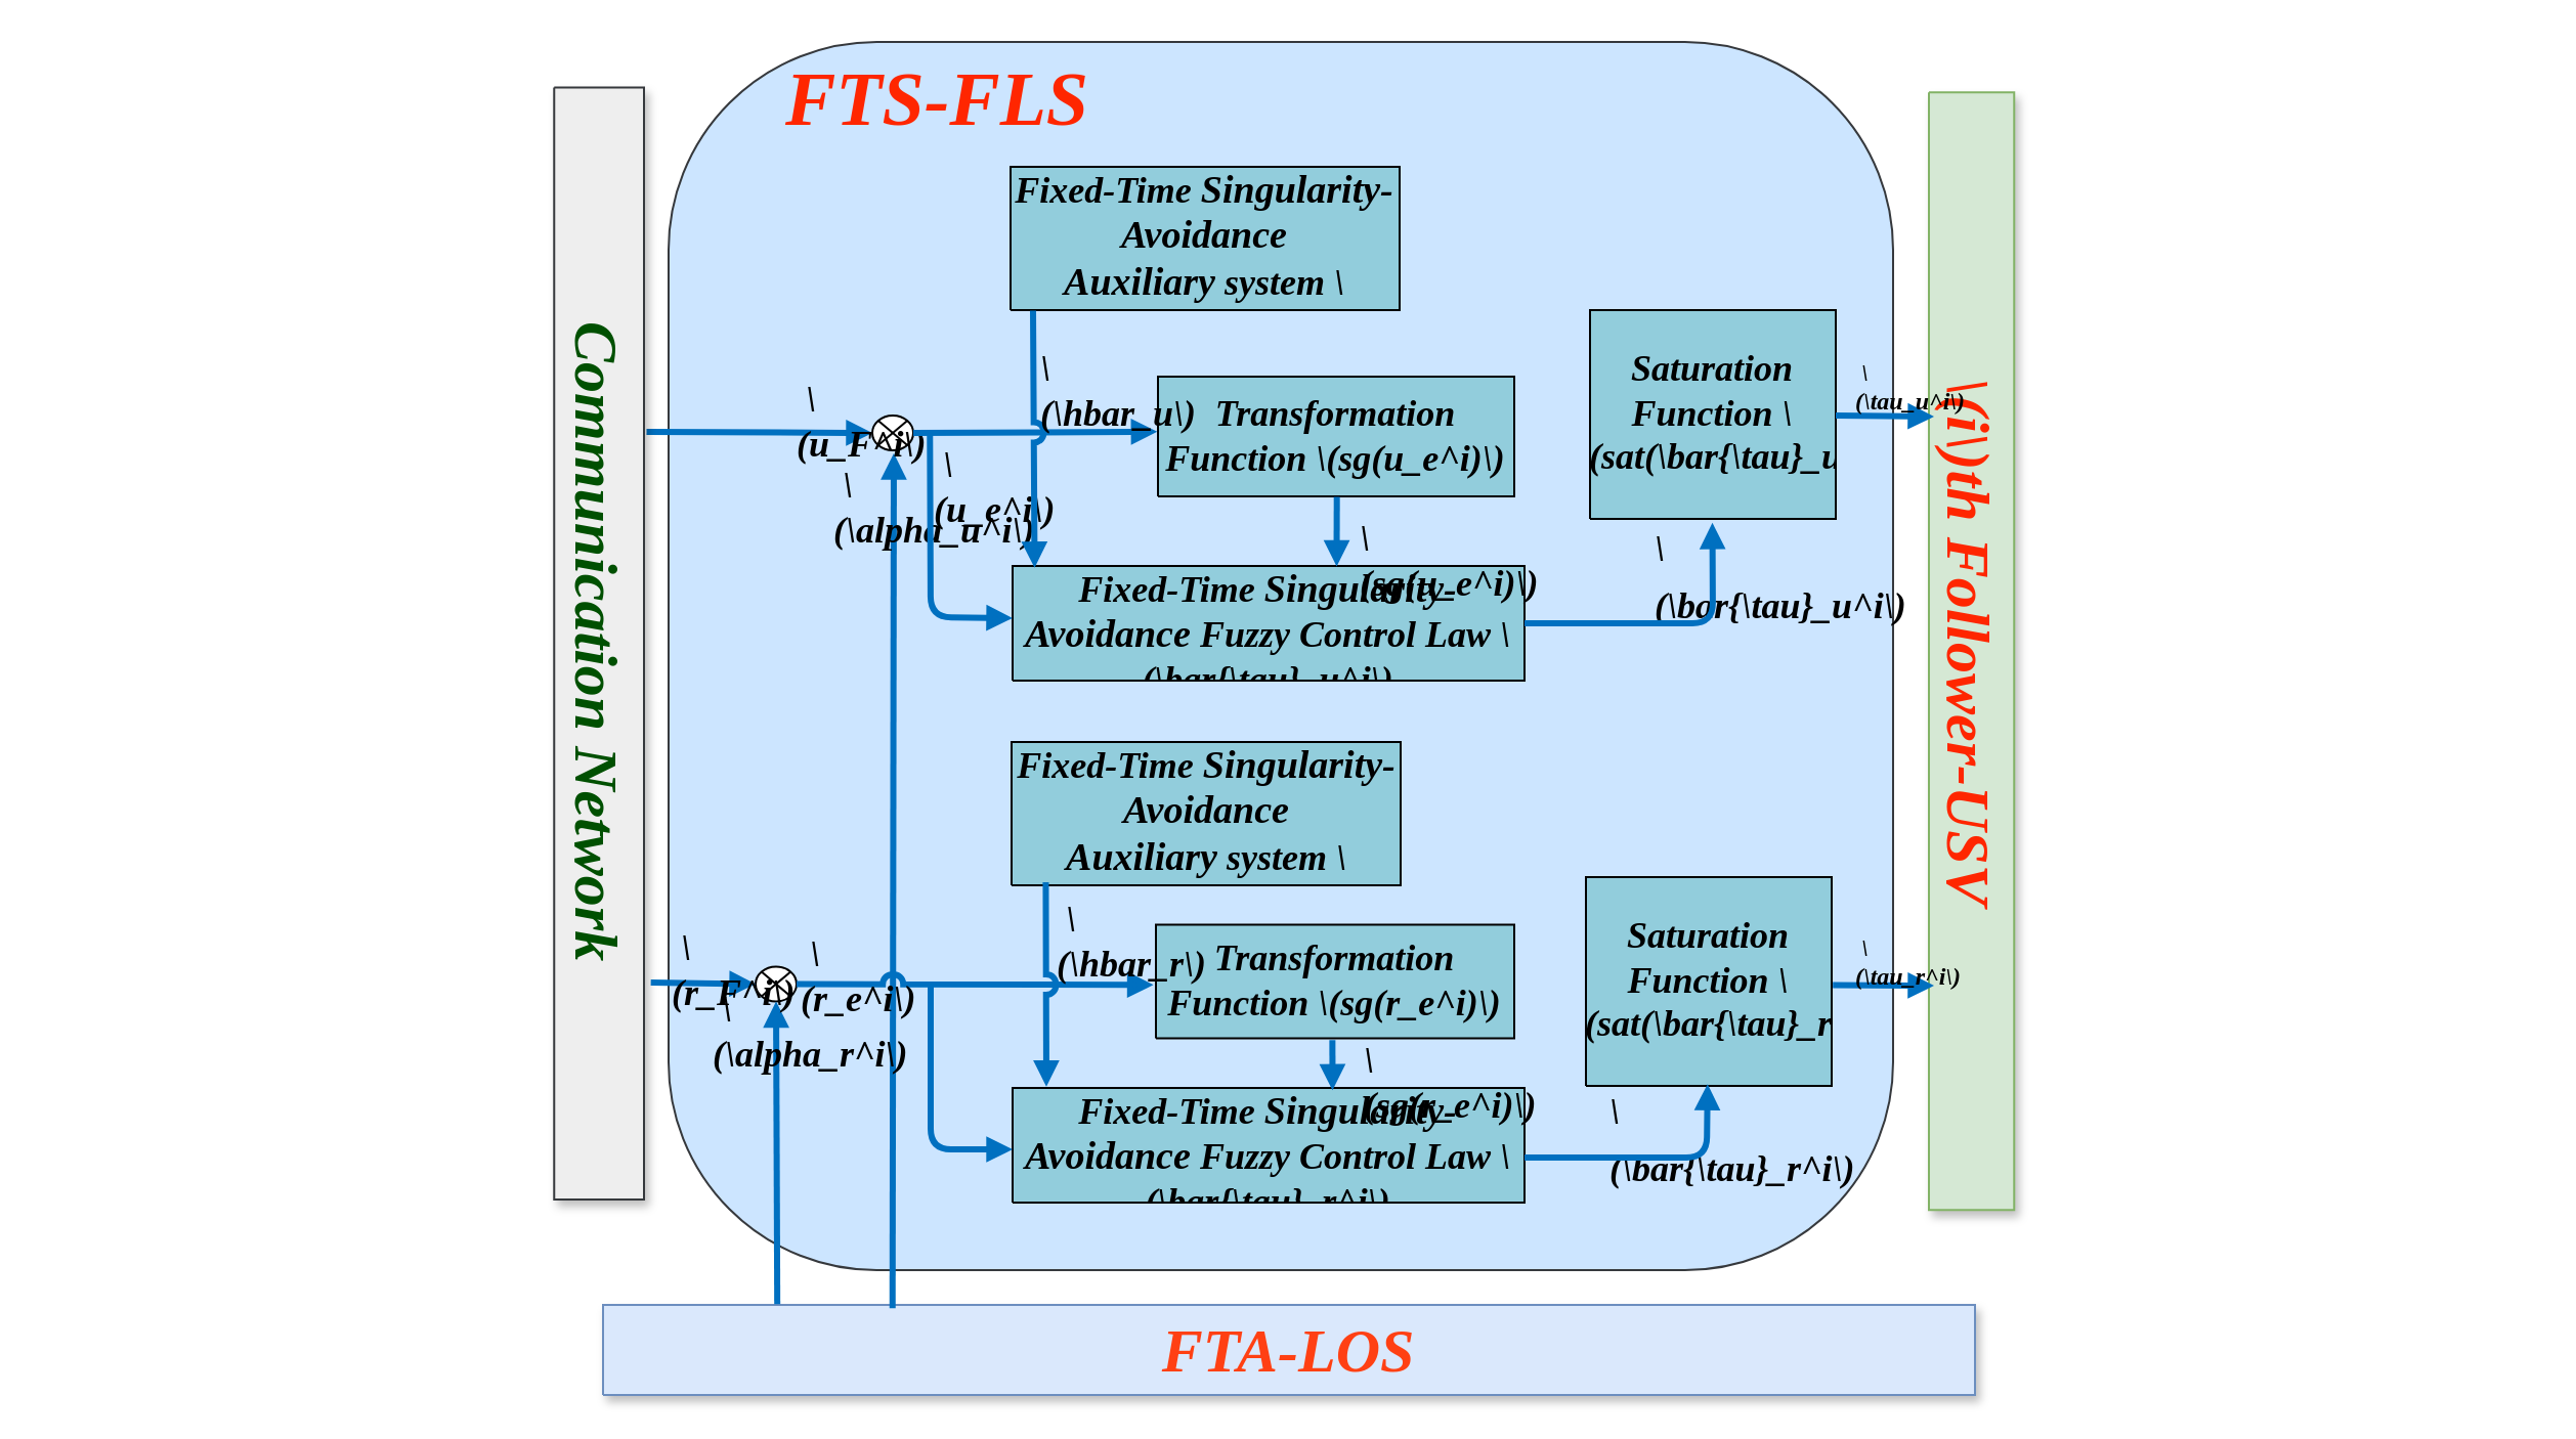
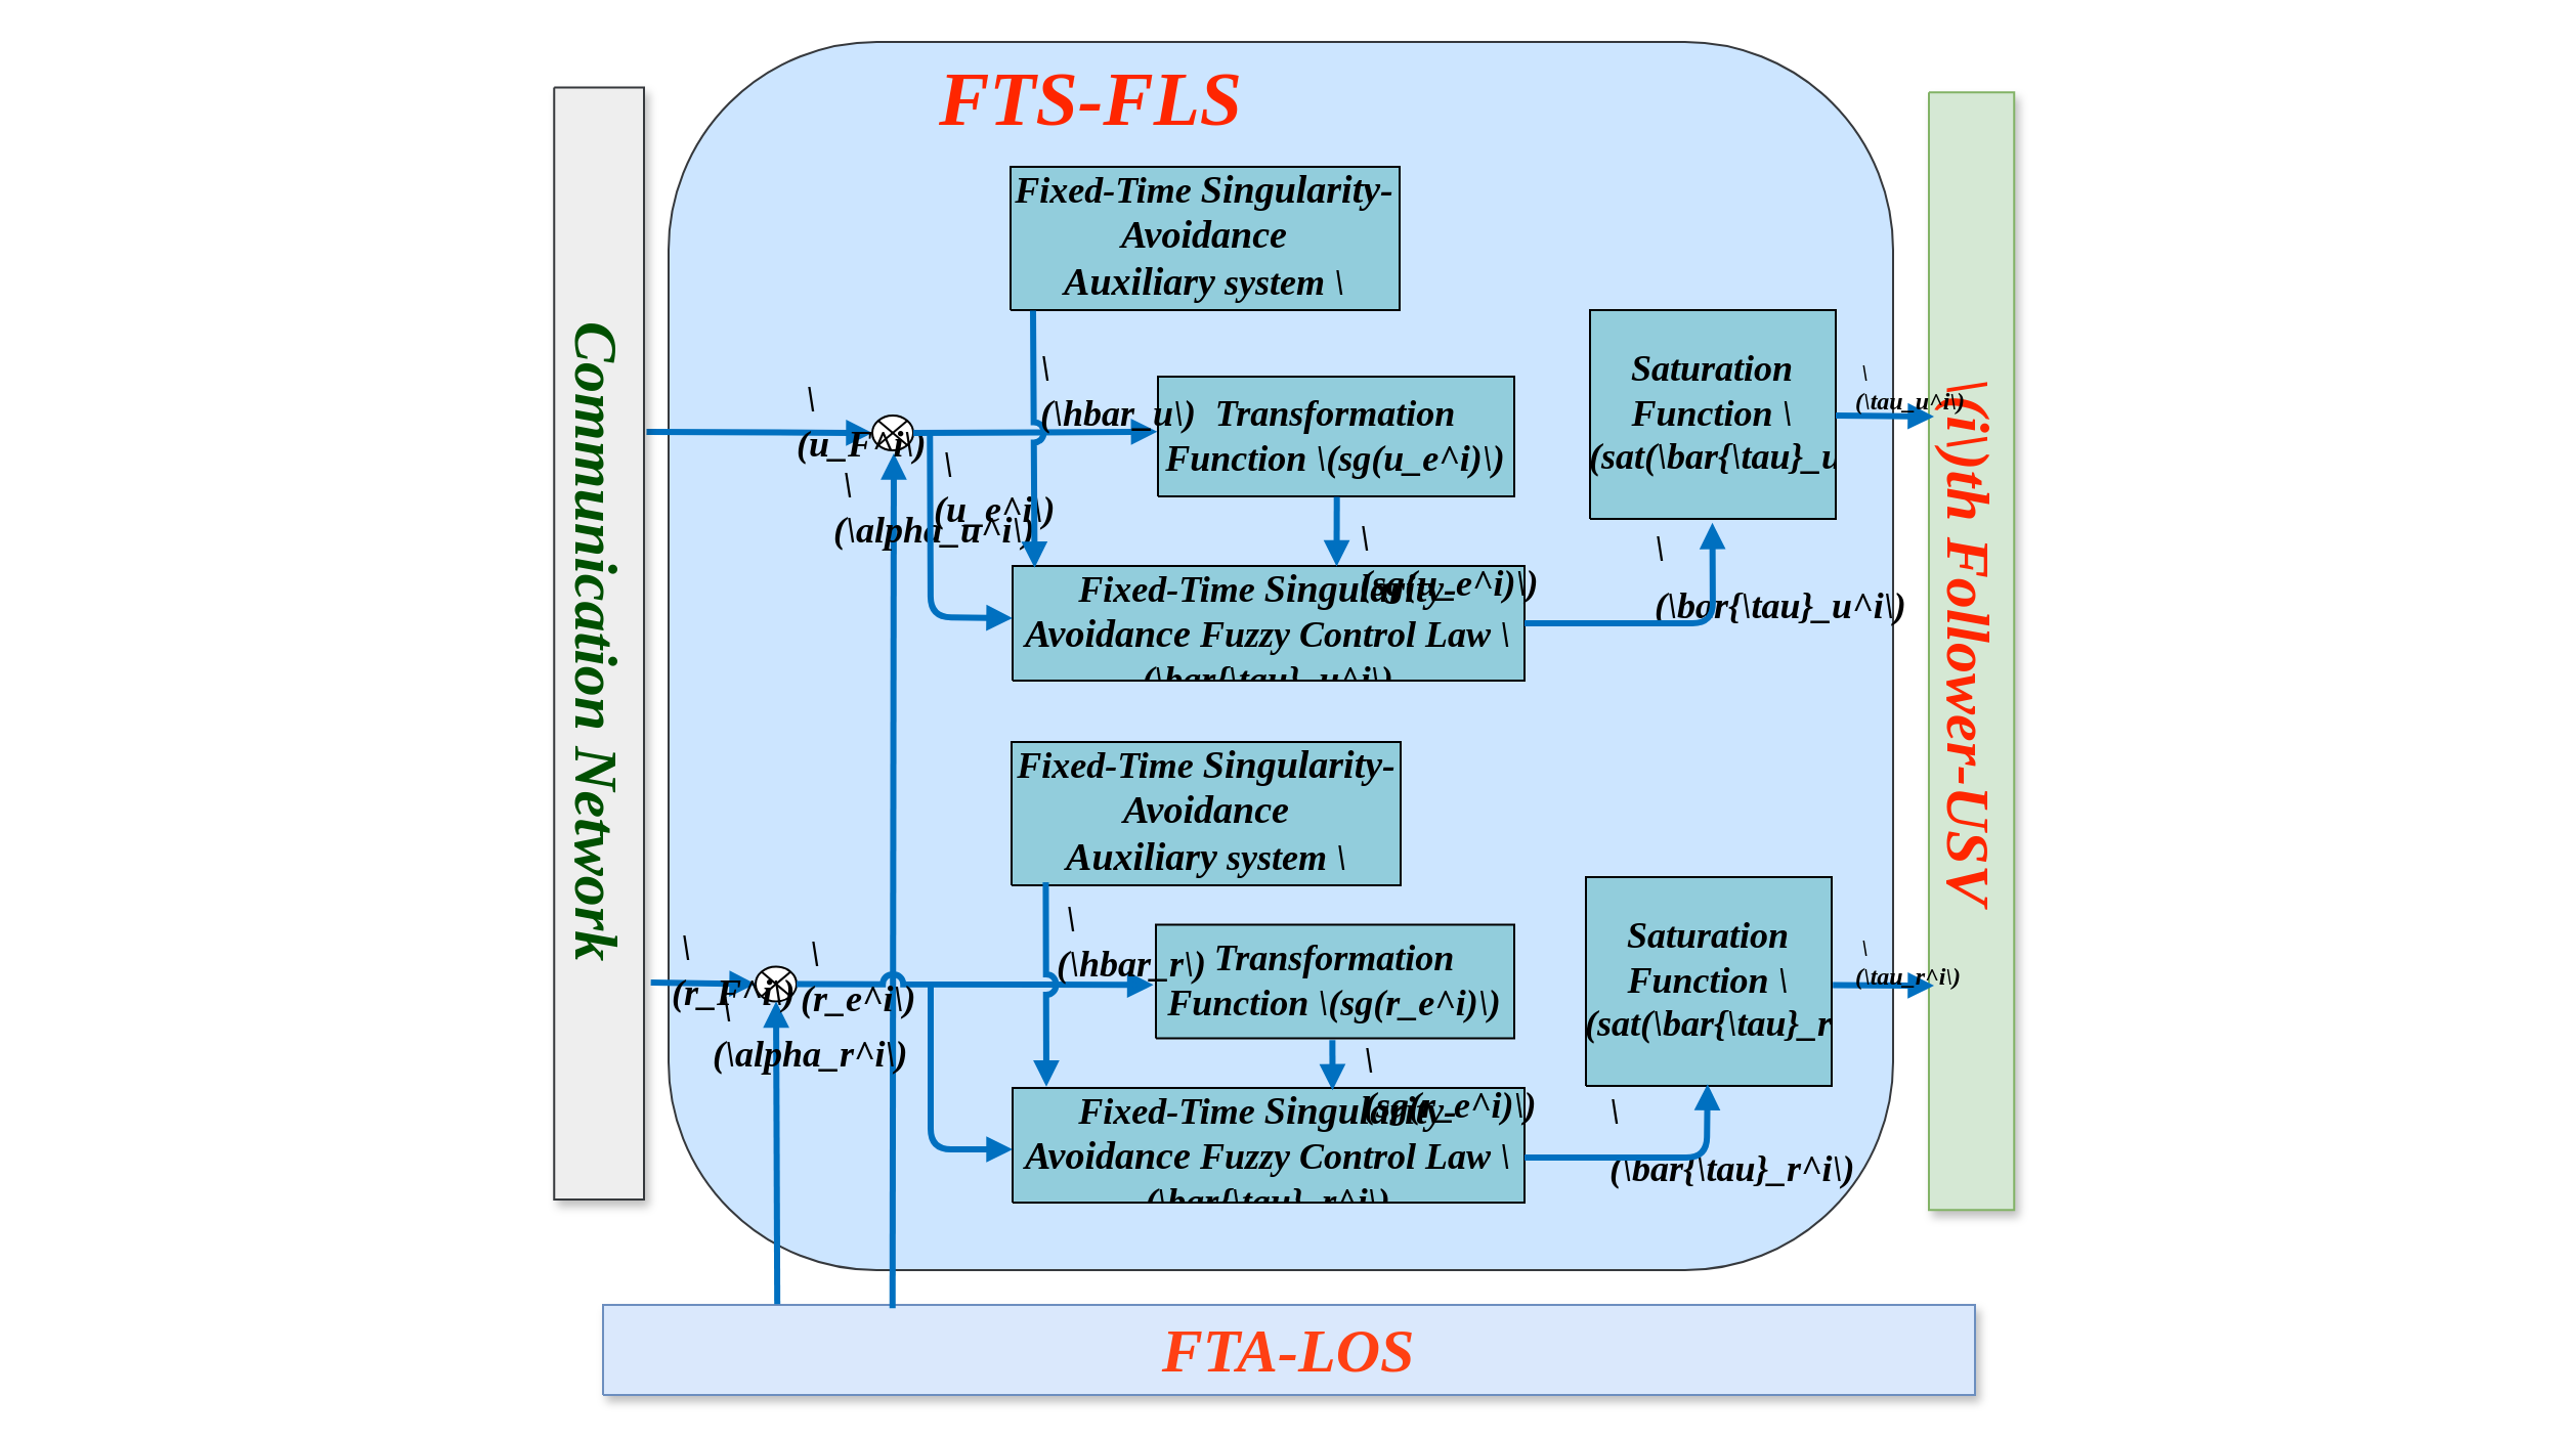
- <mxCell id="8" value="&lt;i style=&quot;font-weight: 400; color: rgb(255, 38, 0);&quot;&gt;&lt;b&gt;&lt;font style=&quot;font-size: 37px;&quot;&gt;FTS-FLS&lt;/font&gt;&lt;/b&gt;&lt;/i&gt;" style="text;html=1;align=center;verticalAlign=middle;whiteSpace=wrap;rounded=0;fontFamily=Times New Roman;fontStyle=3;fontSize=14;fontColor=light-dark(#ff4013, #ededed);" parent="1" vertex="1"><mxGeometry x="354" y="31" width="207" height="35" as="geometry" /></mxCell>
+ <mxCell id="8" value="&lt;i style=&quot;font-weight: 400; color: rgb(255, 38, 0);&quot;&gt;&lt;b&gt;&lt;font style=&quot;font-size: 37px;&quot;&gt;FTS-FLS&lt;/font&gt;&lt;/b&gt;&lt;/i&gt;" style="text;html=1;align=center;verticalAlign=middle;whiteSpace=wrap;rounded=0;fontFamily=Times New Roman;fontStyle=3;fontSize=14;fontColor=light-dark(#ff4013, #ededed);" parent="1" vertex="1"><mxGeometry x="429" y="31" width="207" height="35" as="geometry" /></mxCell>
